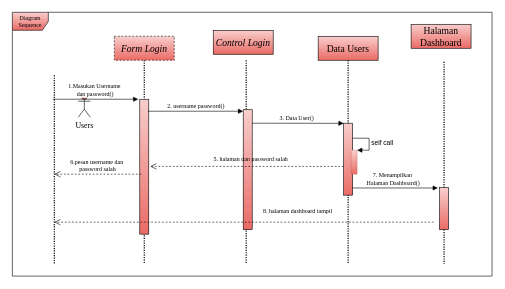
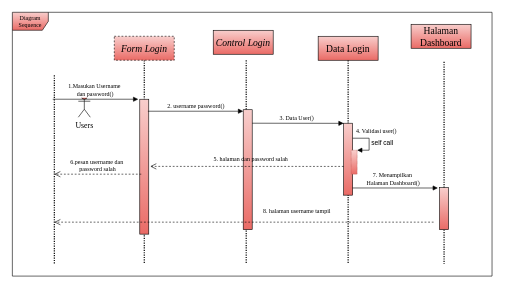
- <mxCell id="12" value="&lt;font face=&quot;Times New Roman&quot; size=&quot;3&quot;&gt;Data Users&lt;/font&gt;" style="rounded=0;whiteSpace=wrap;html=1;fillColor=#f8cecc;gradientColor=#ea6b66;" vertex="1" parent="1"><mxGeometry x="530" y="60" width="100" height="40" as="geometry" /></mxCell>
+ <mxCell id="12" value="&lt;font face=&quot;Times New Roman&quot; size=&quot;3&quot;&gt;Data Login&lt;/font&gt;" style="rounded=0;whiteSpace=wrap;html=1;fillColor=#f8cecc;gradientColor=#ea6b66;" vertex="1" parent="1"><mxGeometry x="530" y="60" width="100" height="40" as="geometry" /></mxCell>
+ <mxCell id="23" value="4. Validasi user()" style="text;strokeColor=none;fillColor=none;align=left;verticalAlign=top;spacingLeft=4;spacingRight=4;overflow=hidden;rotatable=0;points=[[0,0.5],[1,0.5]];portConstraint=eastwest;dashed=1;dashPattern=1 1;fontFamily=Times New Roman;fontSize=10;" vertex="1" parent="1"><mxGeometry x="587.5" y="205" width="100" height="26" as="geometry" /></mxCell>
- <mxCell id="28" value="8. halaman dashboard tampil" style="text;strokeColor=none;fillColor=none;align=left;verticalAlign=top;spacingLeft=4;spacingRight=4;overflow=hidden;rotatable=0;points=[[0,0.5],[1,0.5]];portConstraint=eastwest;dashed=1;dashPattern=1 1;fontFamily=Times New Roman;fontSize=10;" vertex="1" parent="1"><mxGeometry x="432.5" y="340" width="140" height="26" as="geometry" /></mxCell>
+ <mxCell id="28" value="8. halaman username tampil" style="text;strokeColor=none;fillColor=none;align=left;verticalAlign=top;spacingLeft=4;spacingRight=4;overflow=hidden;rotatable=0;points=[[0,0.5],[1,0.5]];portConstraint=eastwest;dashed=1;dashPattern=1 1;fontFamily=Times New Roman;fontSize=10;" vertex="1" parent="1"><mxGeometry x="432.5" y="340" width="140" height="26" as="geometry" /></mxCell>
